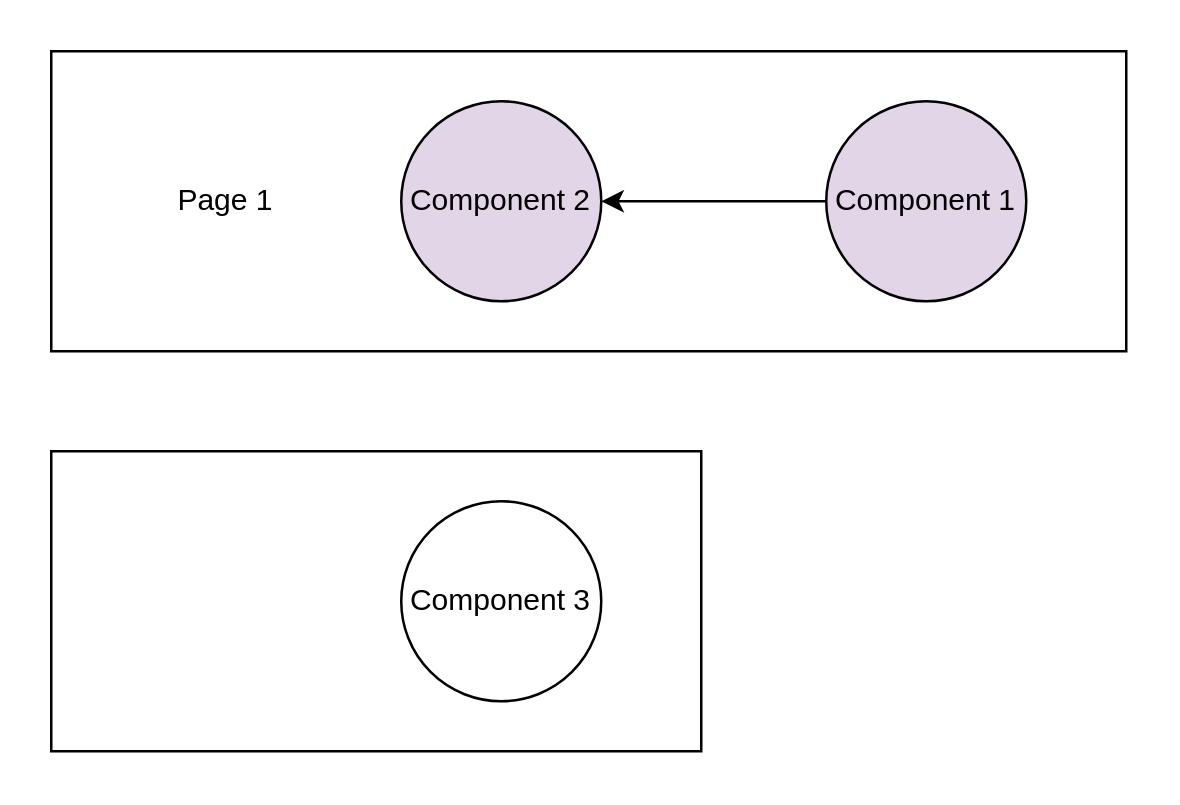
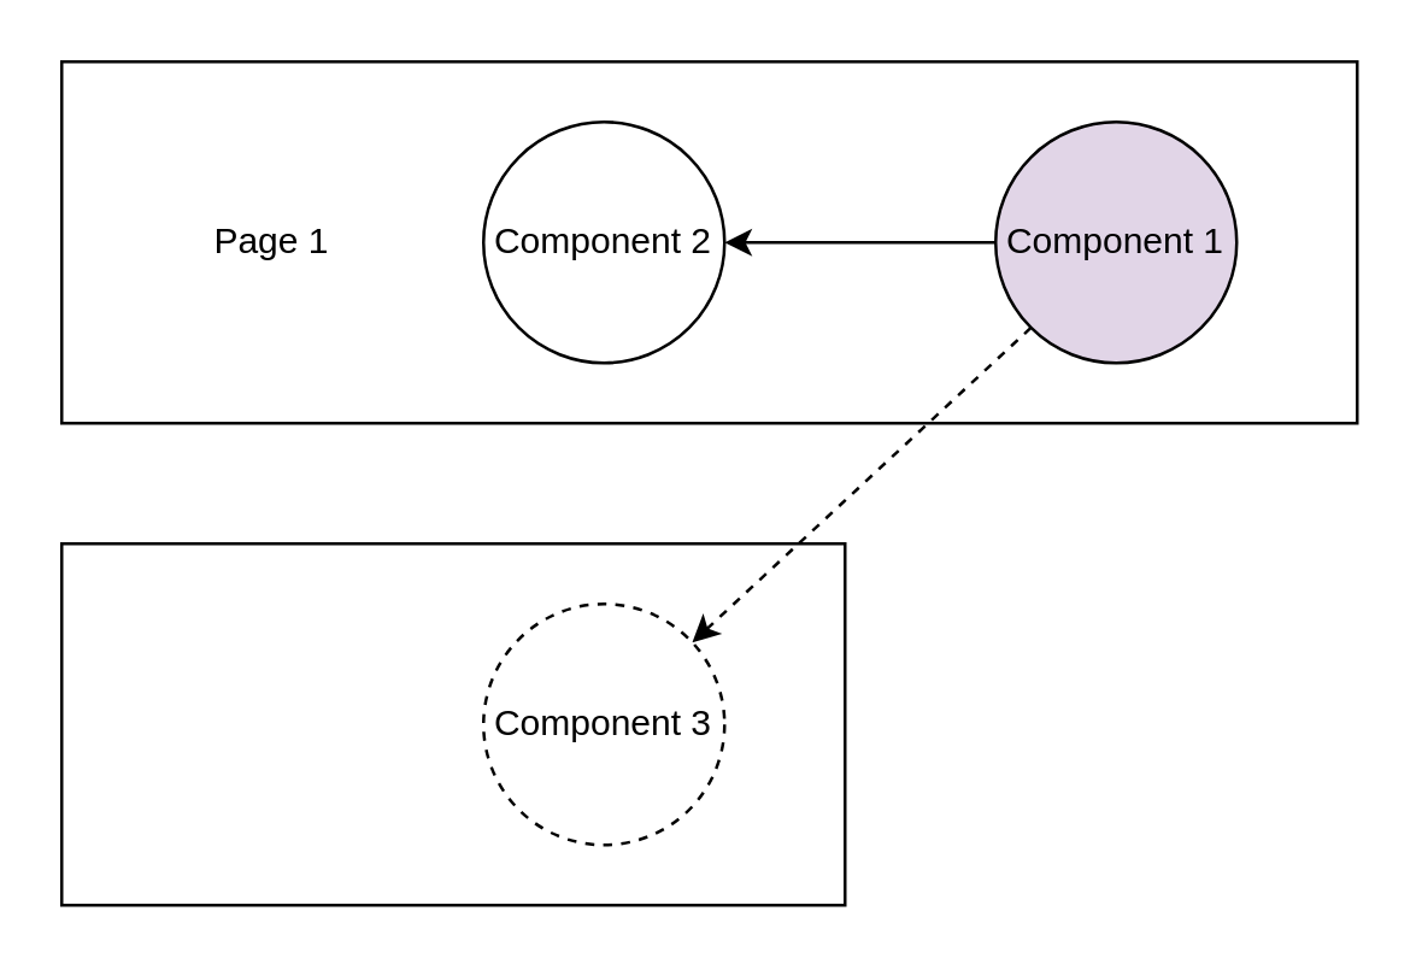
- <mxCell id="4" value="Component 2" style="ellipse;whiteSpace=wrap;html=1;aspect=fixed;fillColor=#e1d5e7;" vertex="1" parent="1"><mxGeometry x="160" y="40" width="80" height="80" as="geometry" /></mxCell>
+ <mxCell id="4" value="Component 2" style="ellipse;whiteSpace=wrap;html=1;aspect=fixed;" vertex="1" parent="1"><mxGeometry x="160" y="40" width="80" height="80" as="geometry" /></mxCell>
+ <mxCell id="5" style="edgeStyle=none;rounded=0;orthogonalLoop=1;jettySize=auto;html=1;exitX=0;exitY=1;exitDx=0;exitDy=0;dashed=1;" edge="1" parent="1" source="7" target="8"><mxGeometry relative="1" as="geometry" /></mxCell>
- <mxCell id="8" value="Component 3" style="ellipse;whiteSpace=wrap;html=1;aspect=fixed;dashed=0;" vertex="1" parent="1"><mxGeometry x="160" y="200" width="80" height="80" as="geometry" /></mxCell>
+ <mxCell id="8" value="Component 3" style="ellipse;whiteSpace=wrap;html=1;aspect=fixed;dashed=1;" vertex="1" parent="1"><mxGeometry x="160" y="200" width="80" height="80" as="geometry" /></mxCell>
